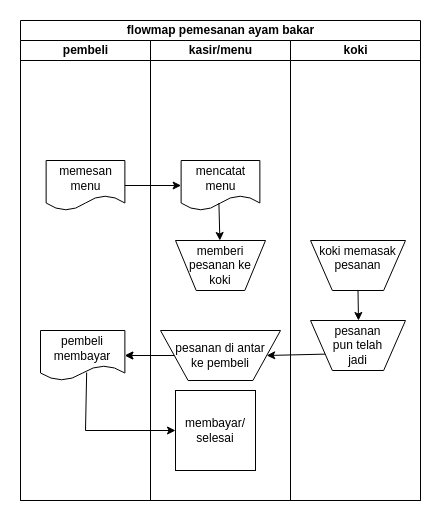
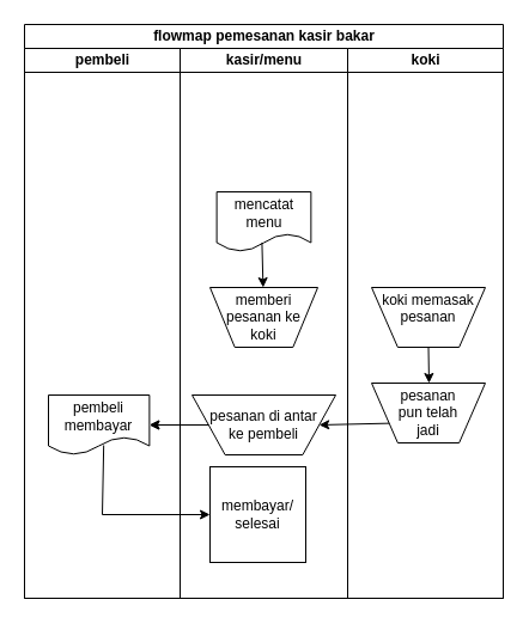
- <mxCell id="2" value="flowmap pemesanan ayam bakar" style="swimlane;childLayout=stackLayout;resizeParent=1;resizeParentMax=0;startSize=20;html=1;" vertex="1" parent="1"><mxGeometry x="20" y="20" width="400" height="480" as="geometry" /></mxCell>
+ <mxCell id="2" value="flowmap pemesanan kasir bakar" style="swimlane;childLayout=stackLayout;resizeParent=1;resizeParentMax=0;startSize=20;html=1;" vertex="1" parent="1"><mxGeometry x="20" y="20" width="400" height="480" as="geometry" /></mxCell>
- <mxCell id="4" value="memesan&lt;div&gt;menu&lt;/div&gt;" style="shape=document;whiteSpace=wrap;html=1;boundedLbl=1;" vertex="1" parent="3"><mxGeometry x="25.63" y="120" width="78.75" height="50" as="geometry" /></mxCell>
- <mxCell id="15" value="" style="endArrow=classic;html=1;rounded=0;exitX=1;exitY=0.5;exitDx=0;exitDy=0;entryX=0;entryY=0.5;entryDx=0;entryDy=0;" edge="1" parent="2" source="4" target="7"><mxGeometry width="50" height="50" relative="1" as="geometry"><mxPoint x="102.15" y="165" as="sourcePoint" /><mxPoint x="161.5" y="165" as="targetPoint" /></mxGeometry></mxCell>
